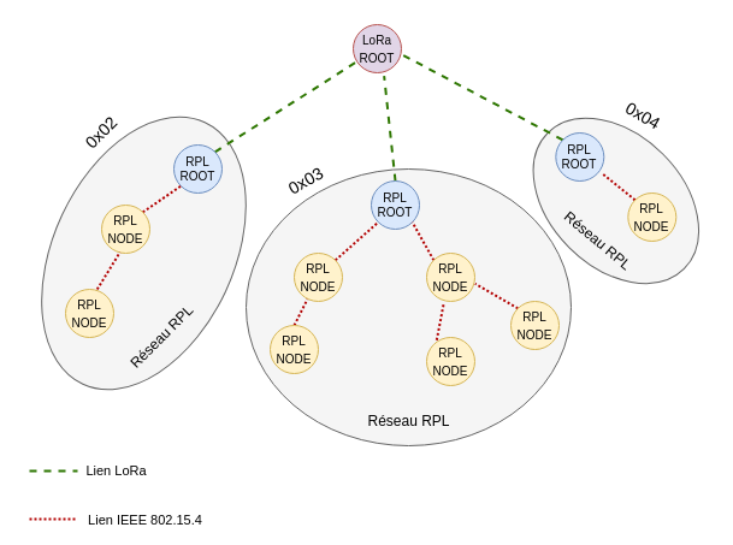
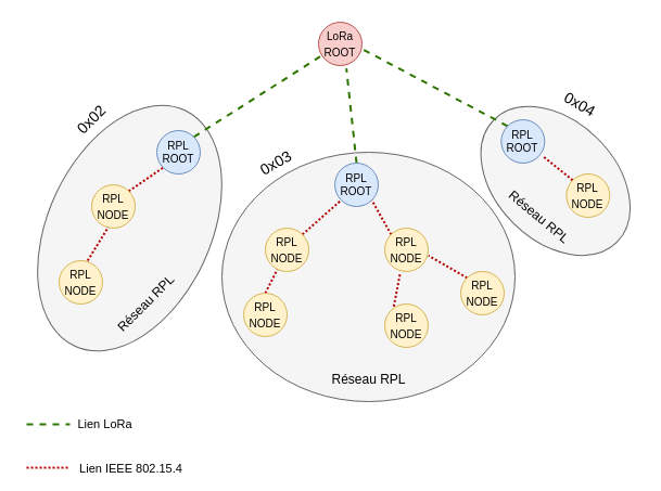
- <mxCell id="5" value="&lt;font style=&quot;font-size: 10px&quot;&gt;LoRa ROOT&lt;/font&gt;" style="ellipse;whiteSpace=wrap;html=1;aspect=fixed;fillColor=#e1d5e7;strokeColor=#b85450;" vertex="1" parent="1"><mxGeometry x="289" y="20" width="40" height="40" as="geometry" /></mxCell>
+ <mxCell id="5" value="&lt;font style=&quot;font-size: 10px&quot;&gt;LoRa ROOT&lt;/font&gt;" style="ellipse;whiteSpace=wrap;html=1;aspect=fixed;fillColor=#f8cecc;strokeColor=#b85450;" vertex="1" parent="1"><mxGeometry x="289" y="20" width="40" height="40" as="geometry" /></mxCell>
